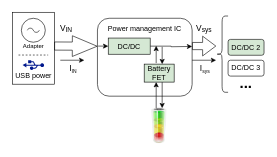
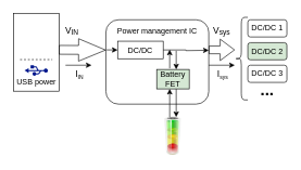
+ <mxCell id="12" value="DC/DC 1" style="rounded=1;whiteSpace=wrap;html=1;fontSize=12;" vertex="1" parent="1"><mxGeometry x="380" y="30" width="60" height="26.5" as="geometry" /></mxCell>
- <mxCell id="4" value="&lt;font style=&quot;font-size: 10px&quot;&gt;Adapter&lt;/font&gt;" style="pointerEvents=1;verticalLabelPosition=bottom;shadow=0;dashed=0;align=center;html=1;verticalAlign=top;shape=mxgraph.electrical.signal_sources.ac_source;fontSize=10;spacing=-4;" vertex="1" parent="1"><mxGeometry x="35" y="30" width="40" height="40" as="geometry" /></mxCell>
- <mxCell id="7" value="DC/DC" style="rounded=0;whiteSpace=wrap;html=1;fillColor=#d5e8d4;" vertex="1" parent="1"><mxGeometry x="180" y="63" width="70" height="27" as="geometry" /></mxCell>
+ <mxCell id="7" value="DC/DC" style="rounded=0;whiteSpace=wrap;html=1;" vertex="1" parent="1"><mxGeometry x="180" y="63" width="70" height="27" as="geometry" /></mxCell>
